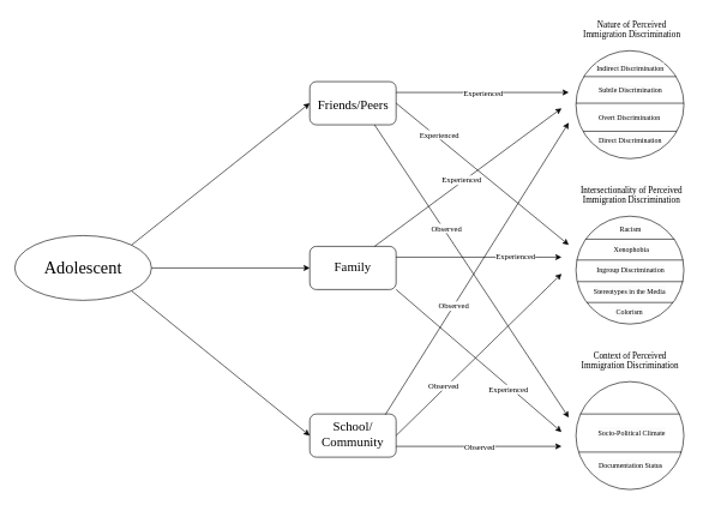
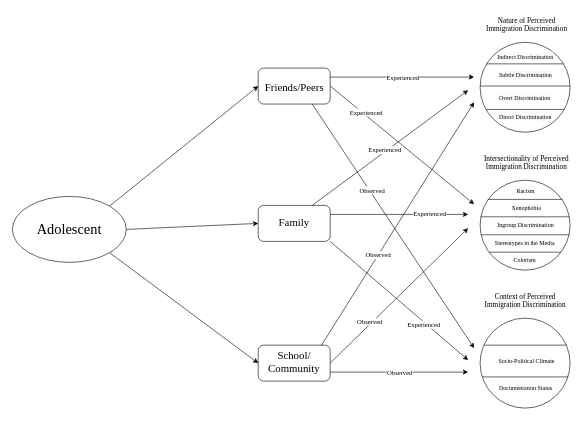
- <mxCell id="34" value="&lt;font style=&quot;font-size: 24px;&quot; face=&quot;Times New Roman&quot;&gt;Adolescent&lt;/font&gt;" style="ellipse;whiteSpace=wrap;html=1;align=center;newEdgeStyle={&quot;edgeStyle&quot;:&quot;entityRelationEdgeStyle&quot;,&quot;startArrow&quot;:&quot;none&quot;,&quot;endArrow&quot;:&quot;none&quot;,&quot;segment&quot;:10,&quot;curved&quot;:1,&quot;sourcePerimeterSpacing&quot;:0,&quot;targetPerimeterSpacing&quot;:0};treeFolding=1;treeMoving=1;" vertex="1" parent="1"><mxGeometry x="20" y="327" width="190" height="90" as="geometry" /></mxCell>
+ <mxCell id="34" value="&lt;font style=&quot;font-size: 24px;&quot; face=&quot;Times New Roman&quot;&gt;Adolescent&lt;/font&gt;" style="ellipse;whiteSpace=wrap;html=1;align=center;newEdgeStyle={&quot;edgeStyle&quot;:&quot;entityRelationEdgeStyle&quot;,&quot;startArrow&quot;:&quot;none&quot;,&quot;endArrow&quot;:&quot;none&quot;,&quot;segment&quot;:10,&quot;curved&quot;:1,&quot;sourcePerimeterSpacing&quot;:0,&quot;targetPerimeterSpacing&quot;:0};treeFolding=1;treeMoving=1;" vertex="1" parent="1"><mxGeometry x="20" y="327" width="190" height="110" as="geometry" /></mxCell>
